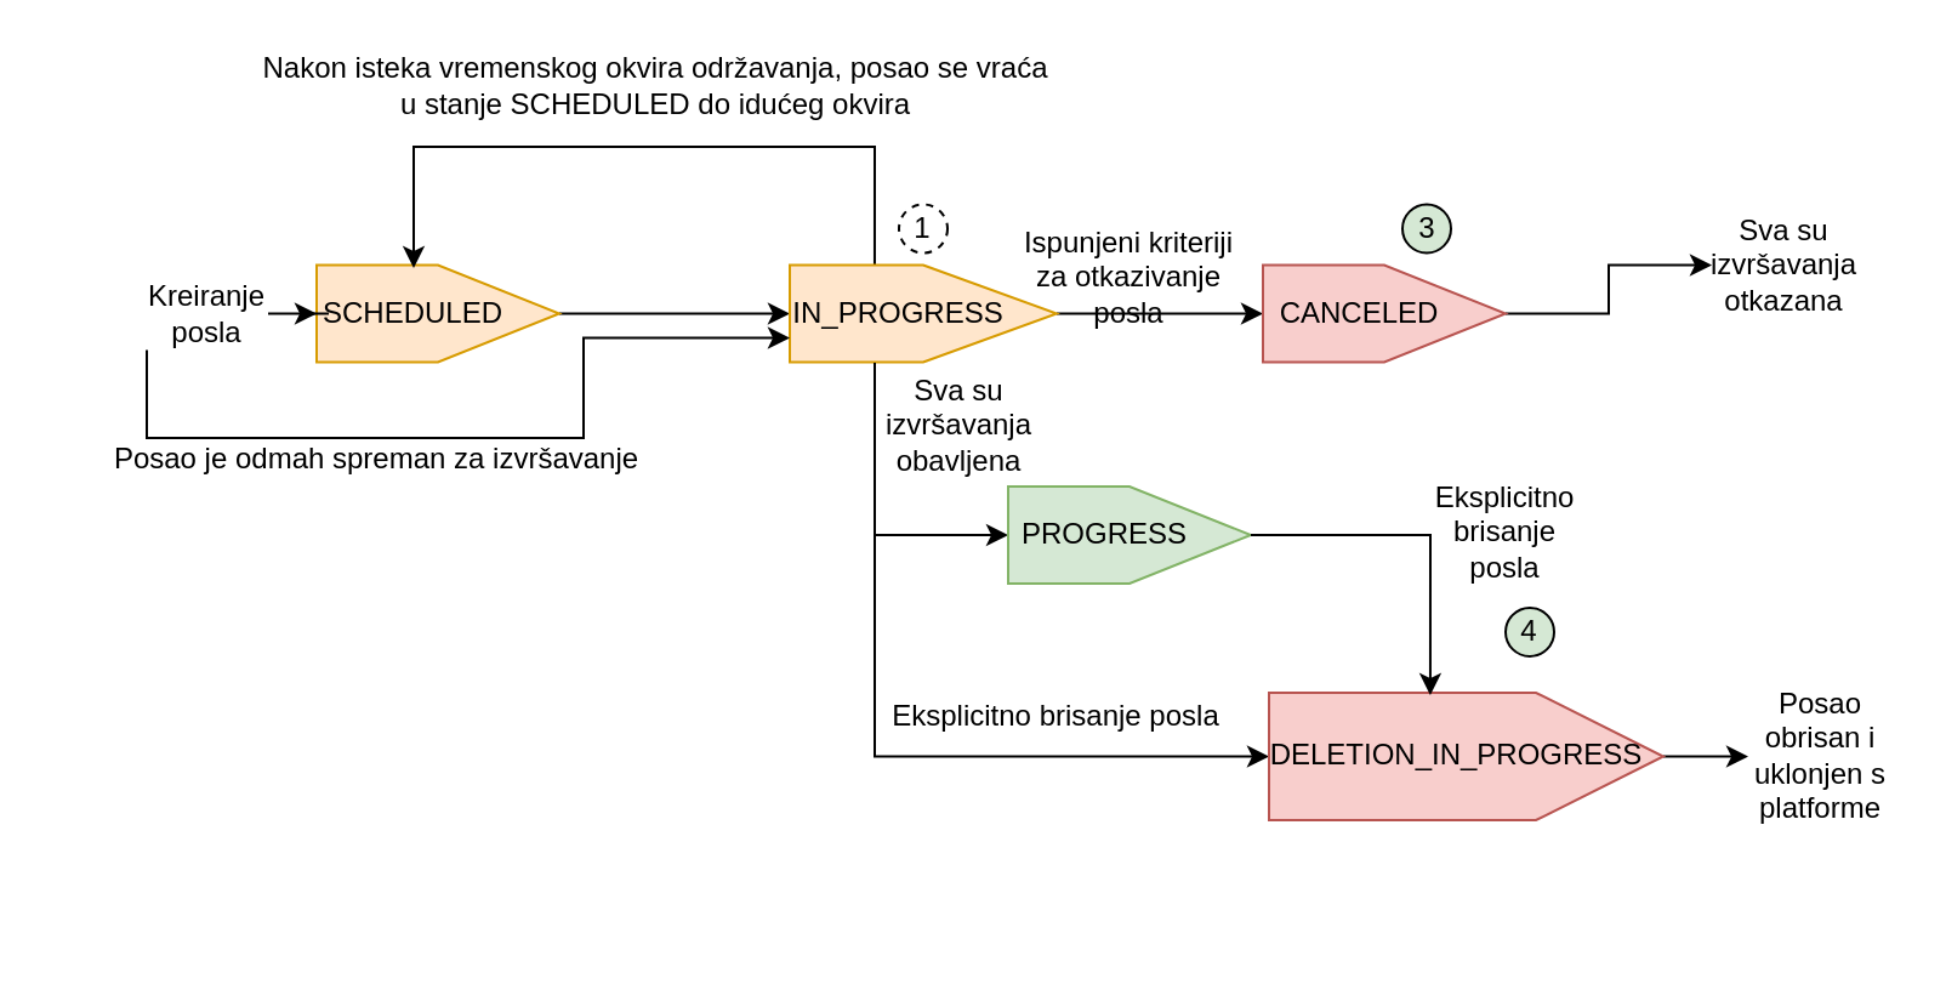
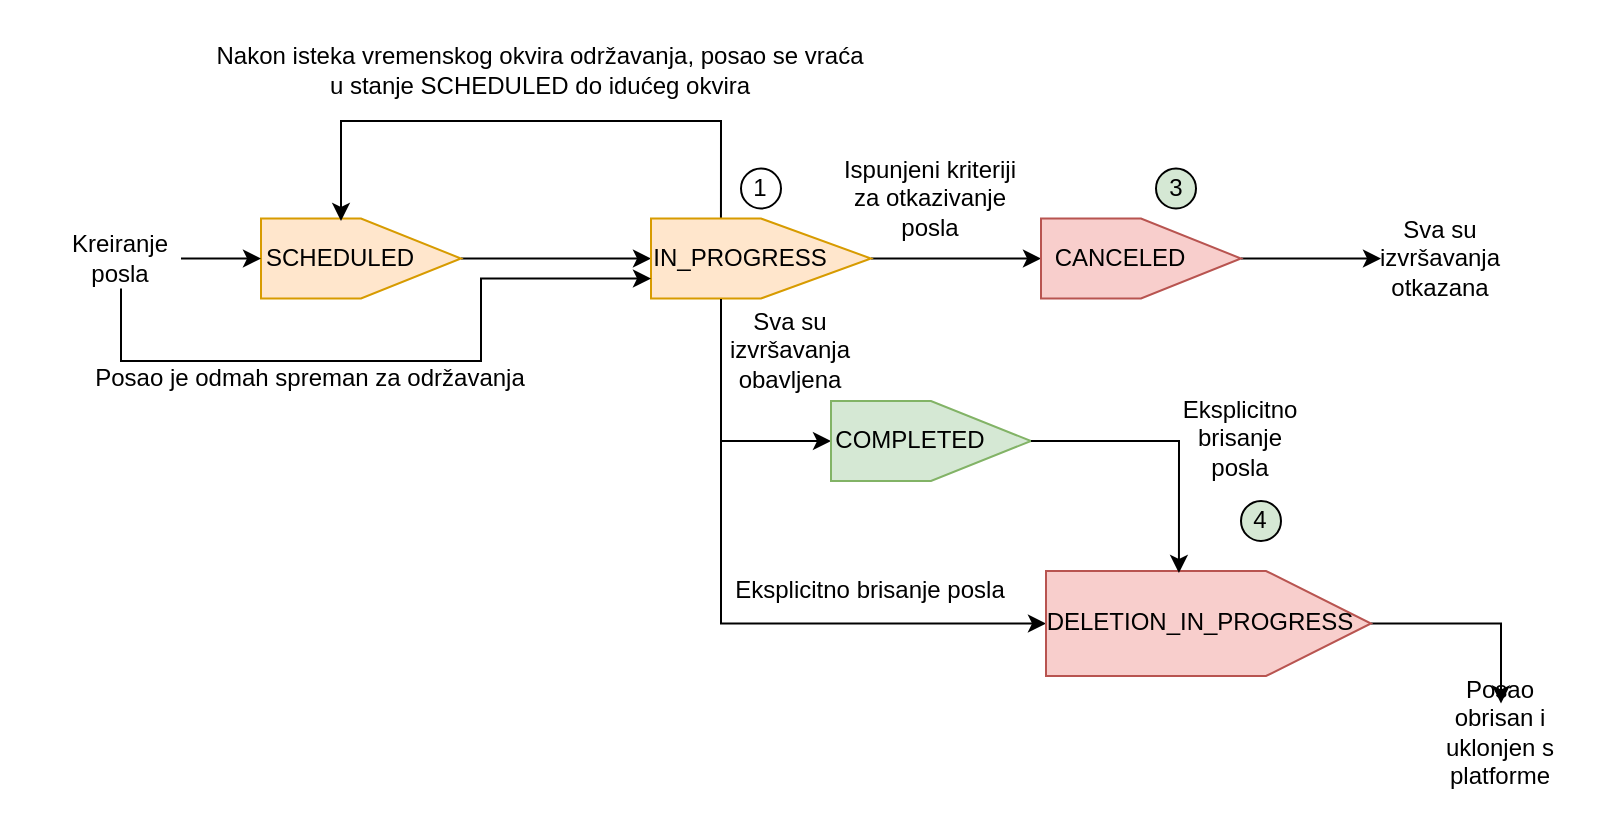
- <mxCell id="24" value="1" style="ellipse;whiteSpace=wrap;html=1;aspect=fixed;dashed=1;" vertex="1" parent="1"><mxGeometry x="370" y="83.75" width="20" height="20" as="geometry" /></mxCell>
+ <mxCell id="24" value="1" style="ellipse;whiteSpace=wrap;html=1;aspect=fixed;" vertex="1" parent="1"><mxGeometry x="370" y="83.75" width="20" height="20" as="geometry" /></mxCell>
- <mxCell id="19" value="Sva su izvršavanja otkazana" style="text;html=1;align=center;verticalAlign=middle;whiteSpace=wrap;rounded=0;" vertex="1" parent="1"><mxGeometry x="705" y="93.75" width="60" height="30" as="geometry" /></mxCell>
+ <mxCell id="19" value="Sva su izvršavanja otkazana" style="text;html=1;align=center;verticalAlign=middle;whiteSpace=wrap;rounded=0;" vertex="1" parent="1"><mxGeometry x="690" y="113.75" width="60" height="30" as="geometry" /></mxCell>
- <mxCell id="30" value="Ispunjeni kriteriji za otkazivanje posla" style="text;html=1;align=center;verticalAlign=middle;whiteSpace=wrap;rounded=0;" vertex="1" parent="1"><mxGeometry x="415" y="98.75" width="100" height="30" as="geometry" /></mxCell>
+ <mxCell id="30" value="Ispunjeni kriteriji za otkazivanje posla" style="text;html=1;align=center;verticalAlign=middle;whiteSpace=wrap;rounded=0;" vertex="1" parent="1"><mxGeometry x="415" y="83.75" width="100" height="30" as="geometry" /></mxCell>
- <mxCell id="23" value="Kreiranje posla" style="text;html=1;align=center;verticalAlign=middle;whiteSpace=wrap;rounded=0;" vertex="1" parent="1"><mxGeometry x="55" y="113.75" width="60" height="30" as="geometry" /></mxCell>
+ <mxCell id="23" value="Kreiranje posla" style="text;html=1;align=center;verticalAlign=middle;whiteSpace=wrap;rounded=0;" vertex="1" parent="1"><mxGeometry x="30" y="113.75" width="60" height="30" as="geometry" /></mxCell>
- <mxCell id="28" value="Posao je odmah spreman za izvršavanje" style="text;html=1;align=center;verticalAlign=middle;whiteSpace=wrap;rounded=0;" vertex="1" parent="1"><mxGeometry x="20" y="173.75" width="270" height="30" as="geometry" /></mxCell>
+ <mxCell id="28" value="Posao je odmah spreman za održavanja" style="text;html=1;align=center;verticalAlign=middle;whiteSpace=wrap;rounded=0;" vertex="1" parent="1"><mxGeometry x="20" y="173.75" width="270" height="30" as="geometry" /></mxCell>
- <mxCell id="15" value="PROGRESS" style="text;html=1;align=center;verticalAlign=middle;whiteSpace=wrap;rounded=0;" vertex="1" parent="1"><mxGeometry x="425" y="205" width="60" height="30" as="geometry" /></mxCell>
+ <mxCell id="15" value="COMPLETED" style="text;html=1;align=center;verticalAlign=middle;whiteSpace=wrap;rounded=0;" vertex="1" parent="1"><mxGeometry x="425" y="205" width="60" height="30" as="geometry" /></mxCell>
- <mxCell id="27" value="Posao obrisan i uklonjen s platforme" style="text;html=1;align=center;verticalAlign=middle;whiteSpace=wrap;rounded=0;" vertex="1" parent="1"><mxGeometry x="720" y="296.25" width="60" height="30" as="geometry" /></mxCell>
+ <mxCell id="27" value="Posao obrisan i uklonjen s platforme" style="text;html=1;align=center;verticalAlign=middle;whiteSpace=wrap;rounded=0;" vertex="1" parent="1"><mxGeometry x="720" y="351.25" width="60" height="30" as="geometry" /></mxCell>
